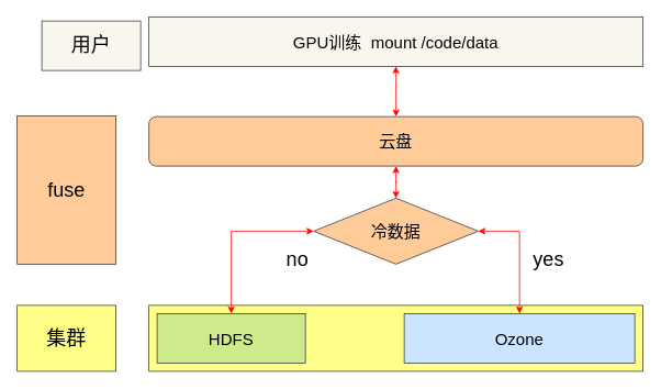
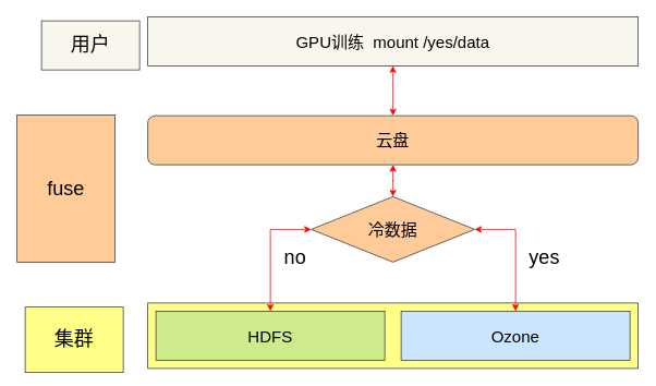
- <mxCell id="8" value="GPU训练&amp;nbsp; mount /code/data" style="rounded=0;whiteSpace=wrap;html=1;fillColor=#f9f7ed;fontSize=20;strokeColor=#36393d;" vertex="1" parent="1"><mxGeometry x="180" y="20" width="600" height="60" as="geometry" /></mxCell>
+ <mxCell id="8" value="GPU训练&amp;nbsp; mount /yes/data" style="rounded=0;whiteSpace=wrap;html=1;fillColor=#f9f7ed;fontSize=20;strokeColor=#36393d;" vertex="1" parent="1"><mxGeometry x="180" y="20" width="600" height="60" as="geometry" /></mxCell>
- <mxCell id="13" value="集群" style="rounded=0;whiteSpace=wrap;html=1;fillColor=#ffff88;fontSize=24;strokeColor=#36393d;" vertex="1" parent="1"><mxGeometry x="20" y="370" width="120" height="80" as="geometry" /></mxCell>
+ <mxCell id="13" value="集群" style="rounded=0;whiteSpace=wrap;html=1;fillColor=#ffff88;fontSize=24;strokeColor=#36393d;" vertex="1" parent="1"><mxGeometry x="30" y="375" width="120" height="80" as="geometry" /></mxCell>
- <mxCell id="3" value="HDFS" style="rounded=0;whiteSpace=wrap;html=1;fillColor=#cdeb8b;strokeColor=#36393d;fontSize=20;" vertex="1" parent="1"><mxGeometry x="190" y="380" width="180" height="60" as="geometry" /></mxCell>
+ <mxCell id="3" value="HDFS" style="rounded=0;whiteSpace=wrap;html=1;fillColor=#cdeb8b;strokeColor=#36393d;fontSize=20;" vertex="1" parent="1"><mxGeometry x="190" y="380" width="280" height="60" as="geometry" /></mxCell>
